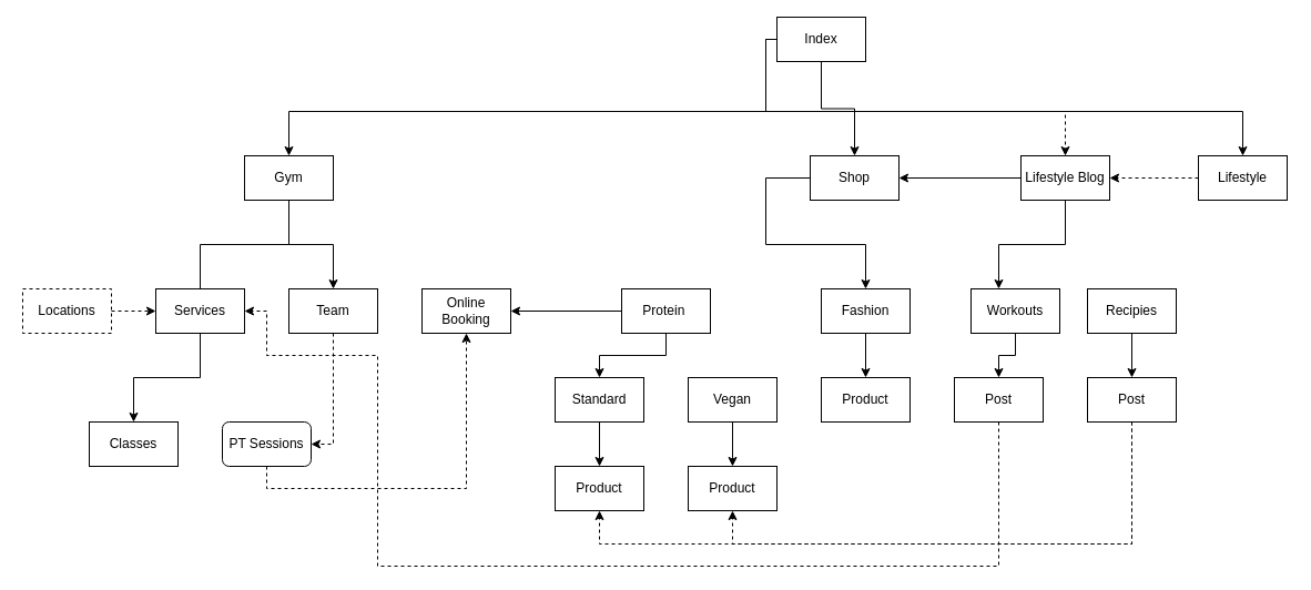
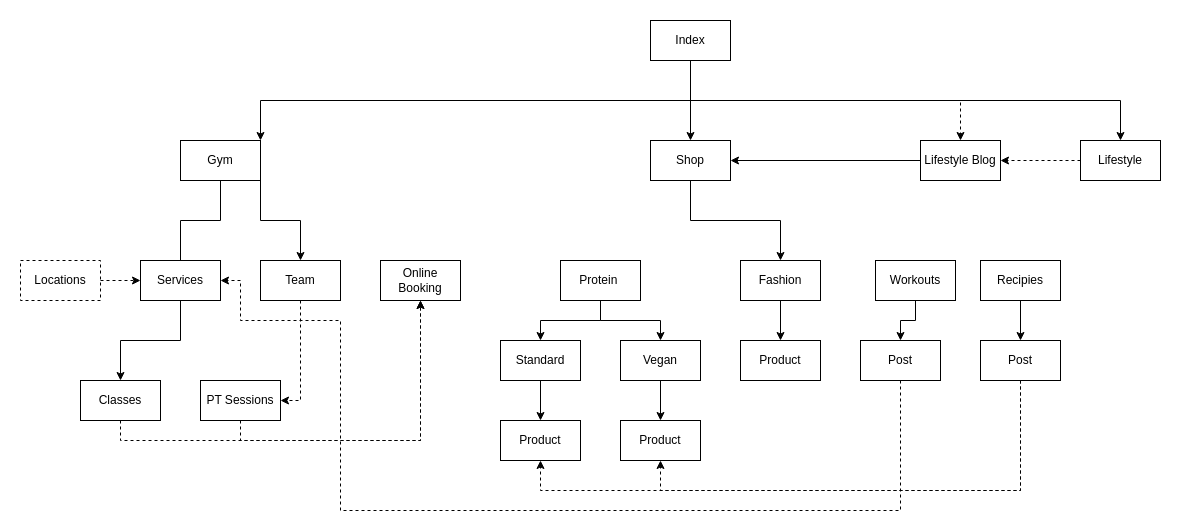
- <mxCell id="6" value="Index" style="rounded=0;whiteSpace=wrap;html=1;fillColor=none;" parent="1" vertex="1"><mxGeometry x="700" y="15" width="80" height="40" as="geometry" /></mxCell>
+ <mxCell id="6" value="Index" style="rounded=0;whiteSpace=wrap;html=1;fillColor=none;" parent="1" vertex="1"><mxGeometry x="650" y="20" width="80" height="40" as="geometry" /></mxCell>
- <mxCell id="37" value="Gym" style="rounded=0;whiteSpace=wrap;html=1;fillColor=none;" parent="1" vertex="1"><mxGeometry x="220" y="140" width="80" height="40" as="geometry" /></mxCell>
+ <mxCell id="37" value="Gym" style="rounded=0;whiteSpace=wrap;html=1;fillColor=none;" parent="1" vertex="1"><mxGeometry x="180" y="140" width="80" height="40" as="geometry" /></mxCell>
- <mxCell id="22" value="Shop" style="rounded=0;whiteSpace=wrap;html=1;fillColor=none;" parent="1" vertex="1"><mxGeometry x="730" y="140" width="80" height="40" as="geometry" /></mxCell>
+ <mxCell id="22" value="Shop" style="rounded=0;whiteSpace=wrap;html=1;fillColor=none;" parent="1" vertex="1"><mxGeometry x="650" y="140" width="80" height="40" as="geometry" /></mxCell>
- <mxCell id="9" value="" style="edgeStyle=orthogonalEdgeStyle;rounded=0;orthogonalLoop=1;jettySize=auto;html=1;" parent="1" source="11" target="18" edge="1"><mxGeometry relative="1" as="geometry"><Array as="points"><mxPoint x="960" y="220" /><mxPoint x="900" y="220" /></Array></mxGeometry></mxCell>
- <mxCell id="27" value="" style="edgeStyle=orthogonalEdgeStyle;rounded=0;orthogonalLoop=1;jettySize=auto;html=1;" edge="1" parent="1" source="28" target="38"><mxGeometry relative="1" as="geometry" /></mxCell>
+ <mxCell id="27" value="" style="edgeStyle=orthogonalEdgeStyle;rounded=0;orthogonalLoop=1;jettySize=auto;html=1;" edge="1" parent="1" source="28" target="30"><mxGeometry relative="1" as="geometry" /></mxCell>
- <mxCell id="44" value="PT Sessions" style="whiteSpace=wrap;html=1;fillColor=none;rounded=1;" parent="1" vertex="1"><mxGeometry x="200" y="380" width="80" height="40" as="geometry" /></mxCell>
+ <mxCell id="44" value="PT Sessions" style="rounded=0;whiteSpace=wrap;html=1;fillColor=none;" parent="1" vertex="1"><mxGeometry x="200" y="380" width="80" height="40" as="geometry" /></mxCell>
+ <mxCell id="45" style="edgeStyle=orthogonalEdgeStyle;rounded=0;orthogonalLoop=1;jettySize=auto;html=1;exitX=0.5;exitY=1;exitDx=0;exitDy=0;entryX=0.5;entryY=1;entryDx=0;entryDy=0;dashed=1;" parent="1" source="46" target="38" edge="1"><mxGeometry relative="1" as="geometry" /></mxCell>
